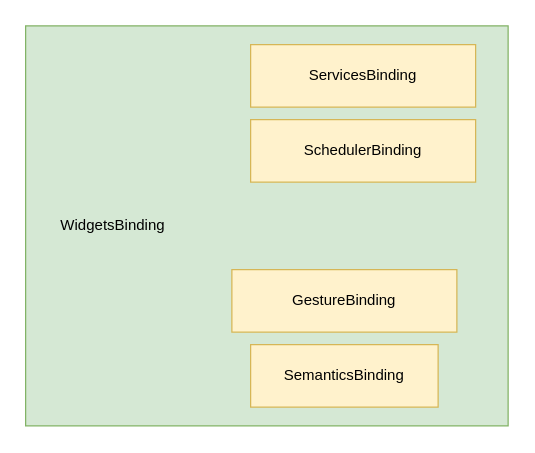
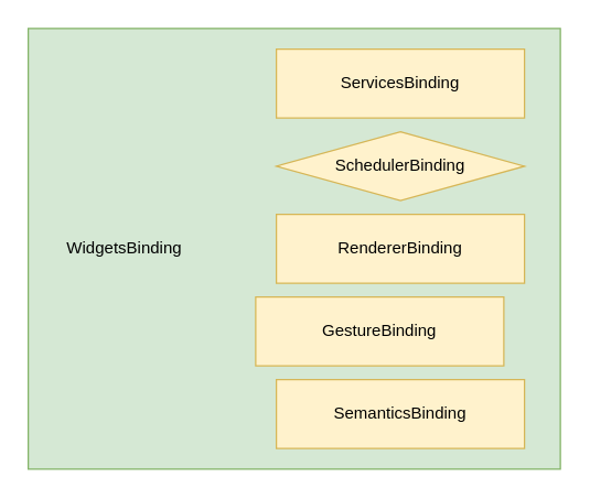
- <mxCell id="4" value="SchedulerBinding" style="rounded=0;whiteSpace=wrap;html=1;fillColor=#fff2cc;strokeColor=#d6b656;" parent="1" vertex="1"><mxGeometry x="200" y="95" width="180" height="50" as="geometry" /></mxCell>
+ <mxCell id="4" value="SchedulerBinding" style="rhombus;whiteSpace=wrap;html=1;fillColor=#fff2cc;strokeColor=#d6b656;" parent="1" vertex="1"><mxGeometry x="200" y="95" width="180" height="50" as="geometry" /></mxCell>
+ <mxCell id="6" value="RendererBinding" style="rounded=0;whiteSpace=wrap;html=1;fillColor=#fff2cc;strokeColor=#d6b656;" parent="1" vertex="1"><mxGeometry x="200" y="155" width="180" height="50" as="geometry" /></mxCell>
- <mxCell id="7" value="SemanticsBinding" style="rounded=0;whiteSpace=wrap;html=1;fillColor=#fff2cc;strokeColor=#d6b656;" parent="1" vertex="1"><mxGeometry x="200" y="275" width="150" height="50" as="geometry" /></mxCell>
+ <mxCell id="7" value="SemanticsBinding" style="rounded=0;whiteSpace=wrap;html=1;fillColor=#fff2cc;strokeColor=#d6b656;" parent="1" vertex="1"><mxGeometry x="200" y="275" width="180" height="50" as="geometry" /></mxCell>
